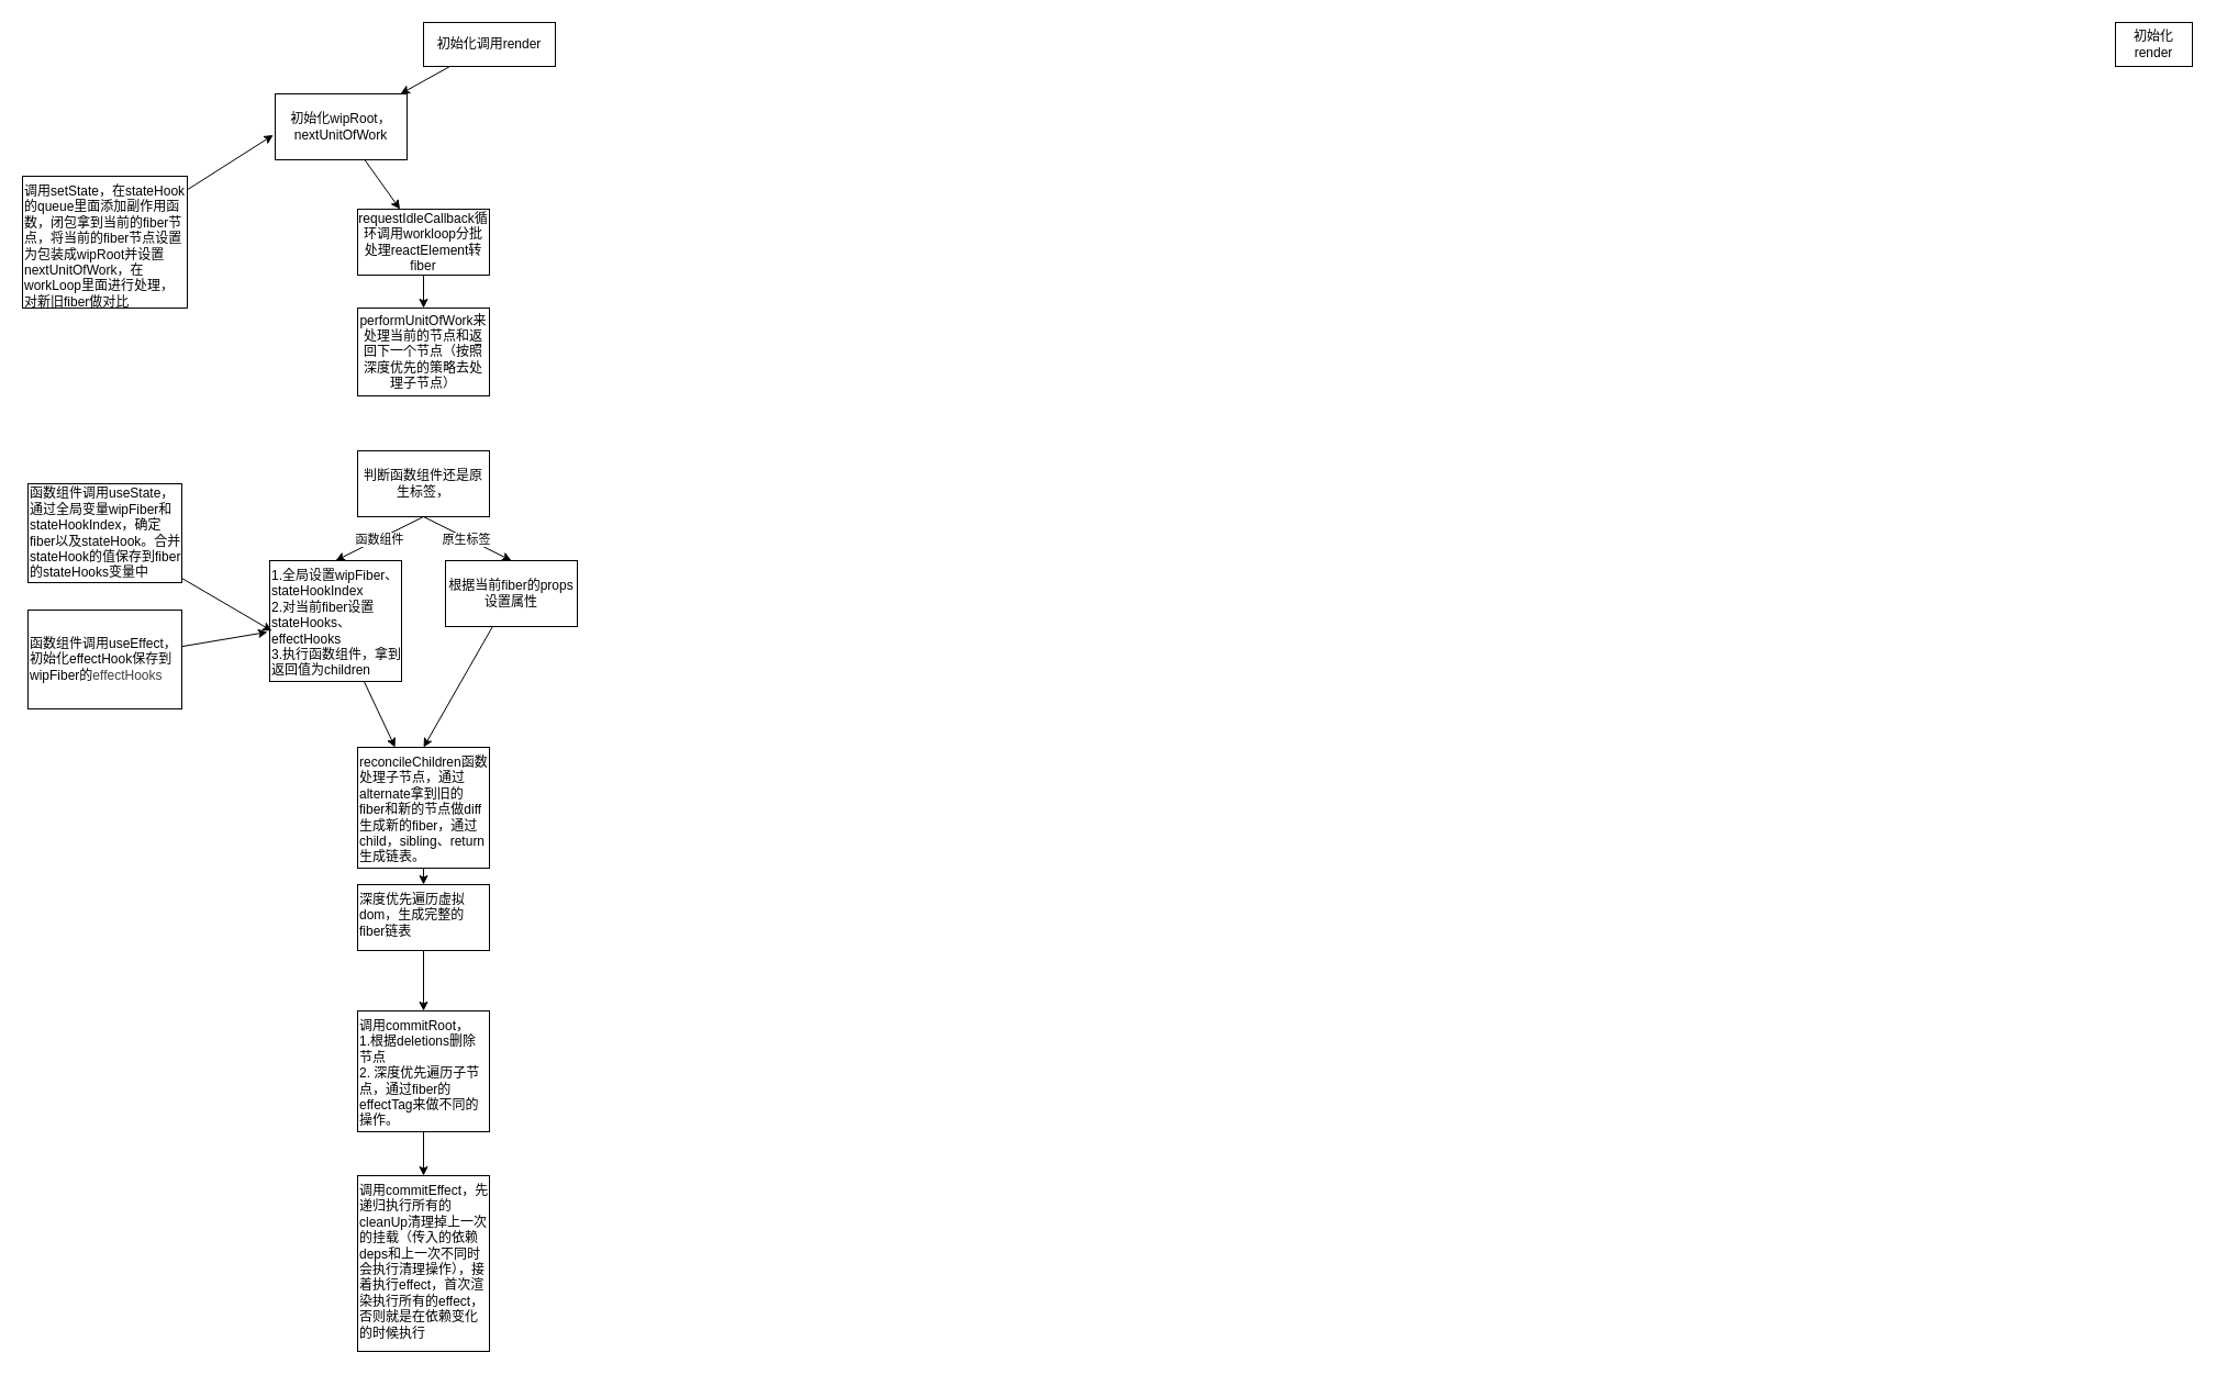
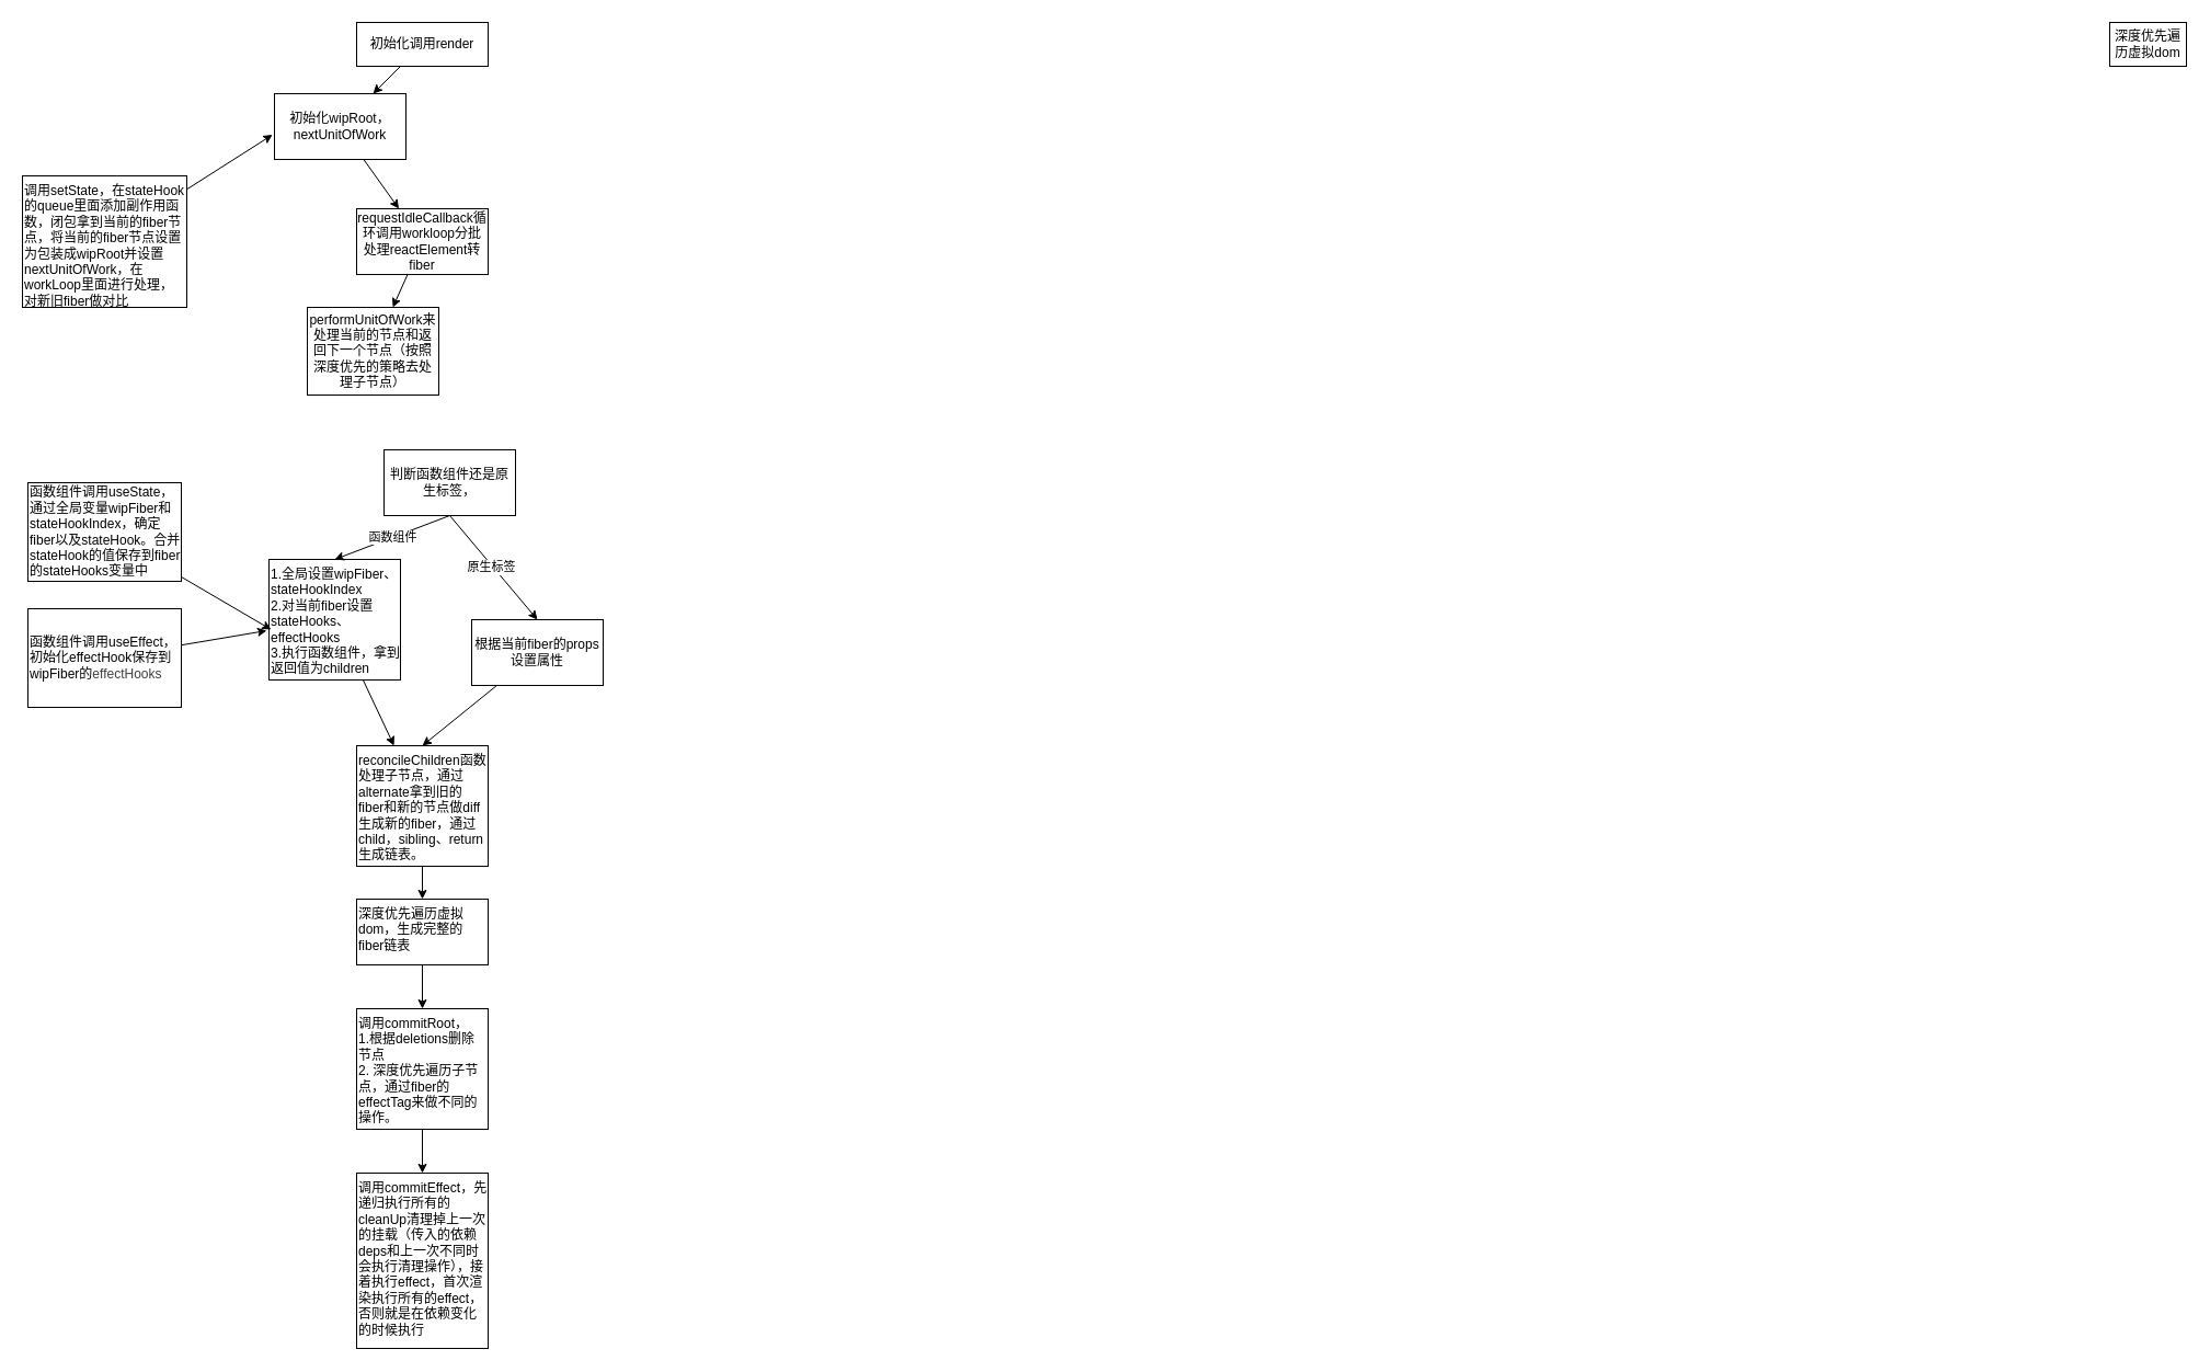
- <mxCell id="4" value="初始化调用render" style="rounded=0;whiteSpace=wrap;html=1;" vertex="1" parent="1"><mxGeometry x="385" y="20" width="120" height="40" as="geometry" /></mxCell>
+ <mxCell id="4" value="初始化调用render" style="rounded=0;whiteSpace=wrap;html=1;" vertex="1" parent="1"><mxGeometry x="325" y="20" width="120" height="40" as="geometry" /></mxCell>
- <mxCell id="2" value="初始化render" style="rounded=0;whiteSpace=wrap;html=1;" vertex="1" parent="1"><mxGeometry x="1925" y="20" width="70" height="40" as="geometry" /></mxCell>
+ <mxCell id="2" value="深度优先遍历虚拟dom" style="rounded=0;whiteSpace=wrap;html=1;" vertex="1" parent="1"><mxGeometry x="1925" y="20" width="70" height="40" as="geometry" /></mxCell>
- <mxCell id="9" value="performUnitOfWork来处理当前的节点和返回下一个节点（按照深度优先的策略去处理子节点）" style="whiteSpace=wrap;html=1;rounded=0;" vertex="1" parent="1"><mxGeometry x="325" y="280" width="120" height="80" as="geometry" /></mxCell>
+ <mxCell id="9" value="performUnitOfWork来处理当前的节点和返回下一个节点（按照深度优先的策略去处理子节点）" style="whiteSpace=wrap;html=1;rounded=0;" vertex="1" parent="1"><mxGeometry x="280" y="280" width="120" height="80" as="geometry" /></mxCell>
- <mxCell id="10" value="判断函数组件还是原生标签，" style="whiteSpace=wrap;html=1;rounded=0;" vertex="1" parent="1"><mxGeometry x="325" y="410" width="120" height="60" as="geometry" /></mxCell>
+ <mxCell id="10" value="判断函数组件还是原生标签，" style="whiteSpace=wrap;html=1;rounded=0;" vertex="1" parent="1"><mxGeometry x="350" y="410" width="120" height="60" as="geometry" /></mxCell>
- <mxCell id="14" value="根据当前fiber的props设置属性" style="whiteSpace=wrap;html=1;rounded=0;" vertex="1" parent="1"><mxGeometry x="405" y="510" width="120" height="60" as="geometry" /></mxCell>
+ <mxCell id="14" value="根据当前fiber的props设置属性" style="whiteSpace=wrap;html=1;rounded=0;" vertex="1" parent="1"><mxGeometry x="430" y="565" width="120" height="60" as="geometry" /></mxCell>
- <mxCell id="23" value="深度优先遍历虚拟dom，生成完整的fiber链表" style="whiteSpace=wrap;html=1;align=left;verticalAlign=top;rounded=0;" vertex="1" parent="1"><mxGeometry x="325" y="805" width="120" height="60" as="geometry" /></mxCell>
+ <mxCell id="23" value="深度优先遍历虚拟dom，生成完整的fiber链表" style="whiteSpace=wrap;html=1;align=left;verticalAlign=top;rounded=0;" vertex="1" parent="1"><mxGeometry x="325" y="820" width="120" height="60" as="geometry" /></mxCell>
